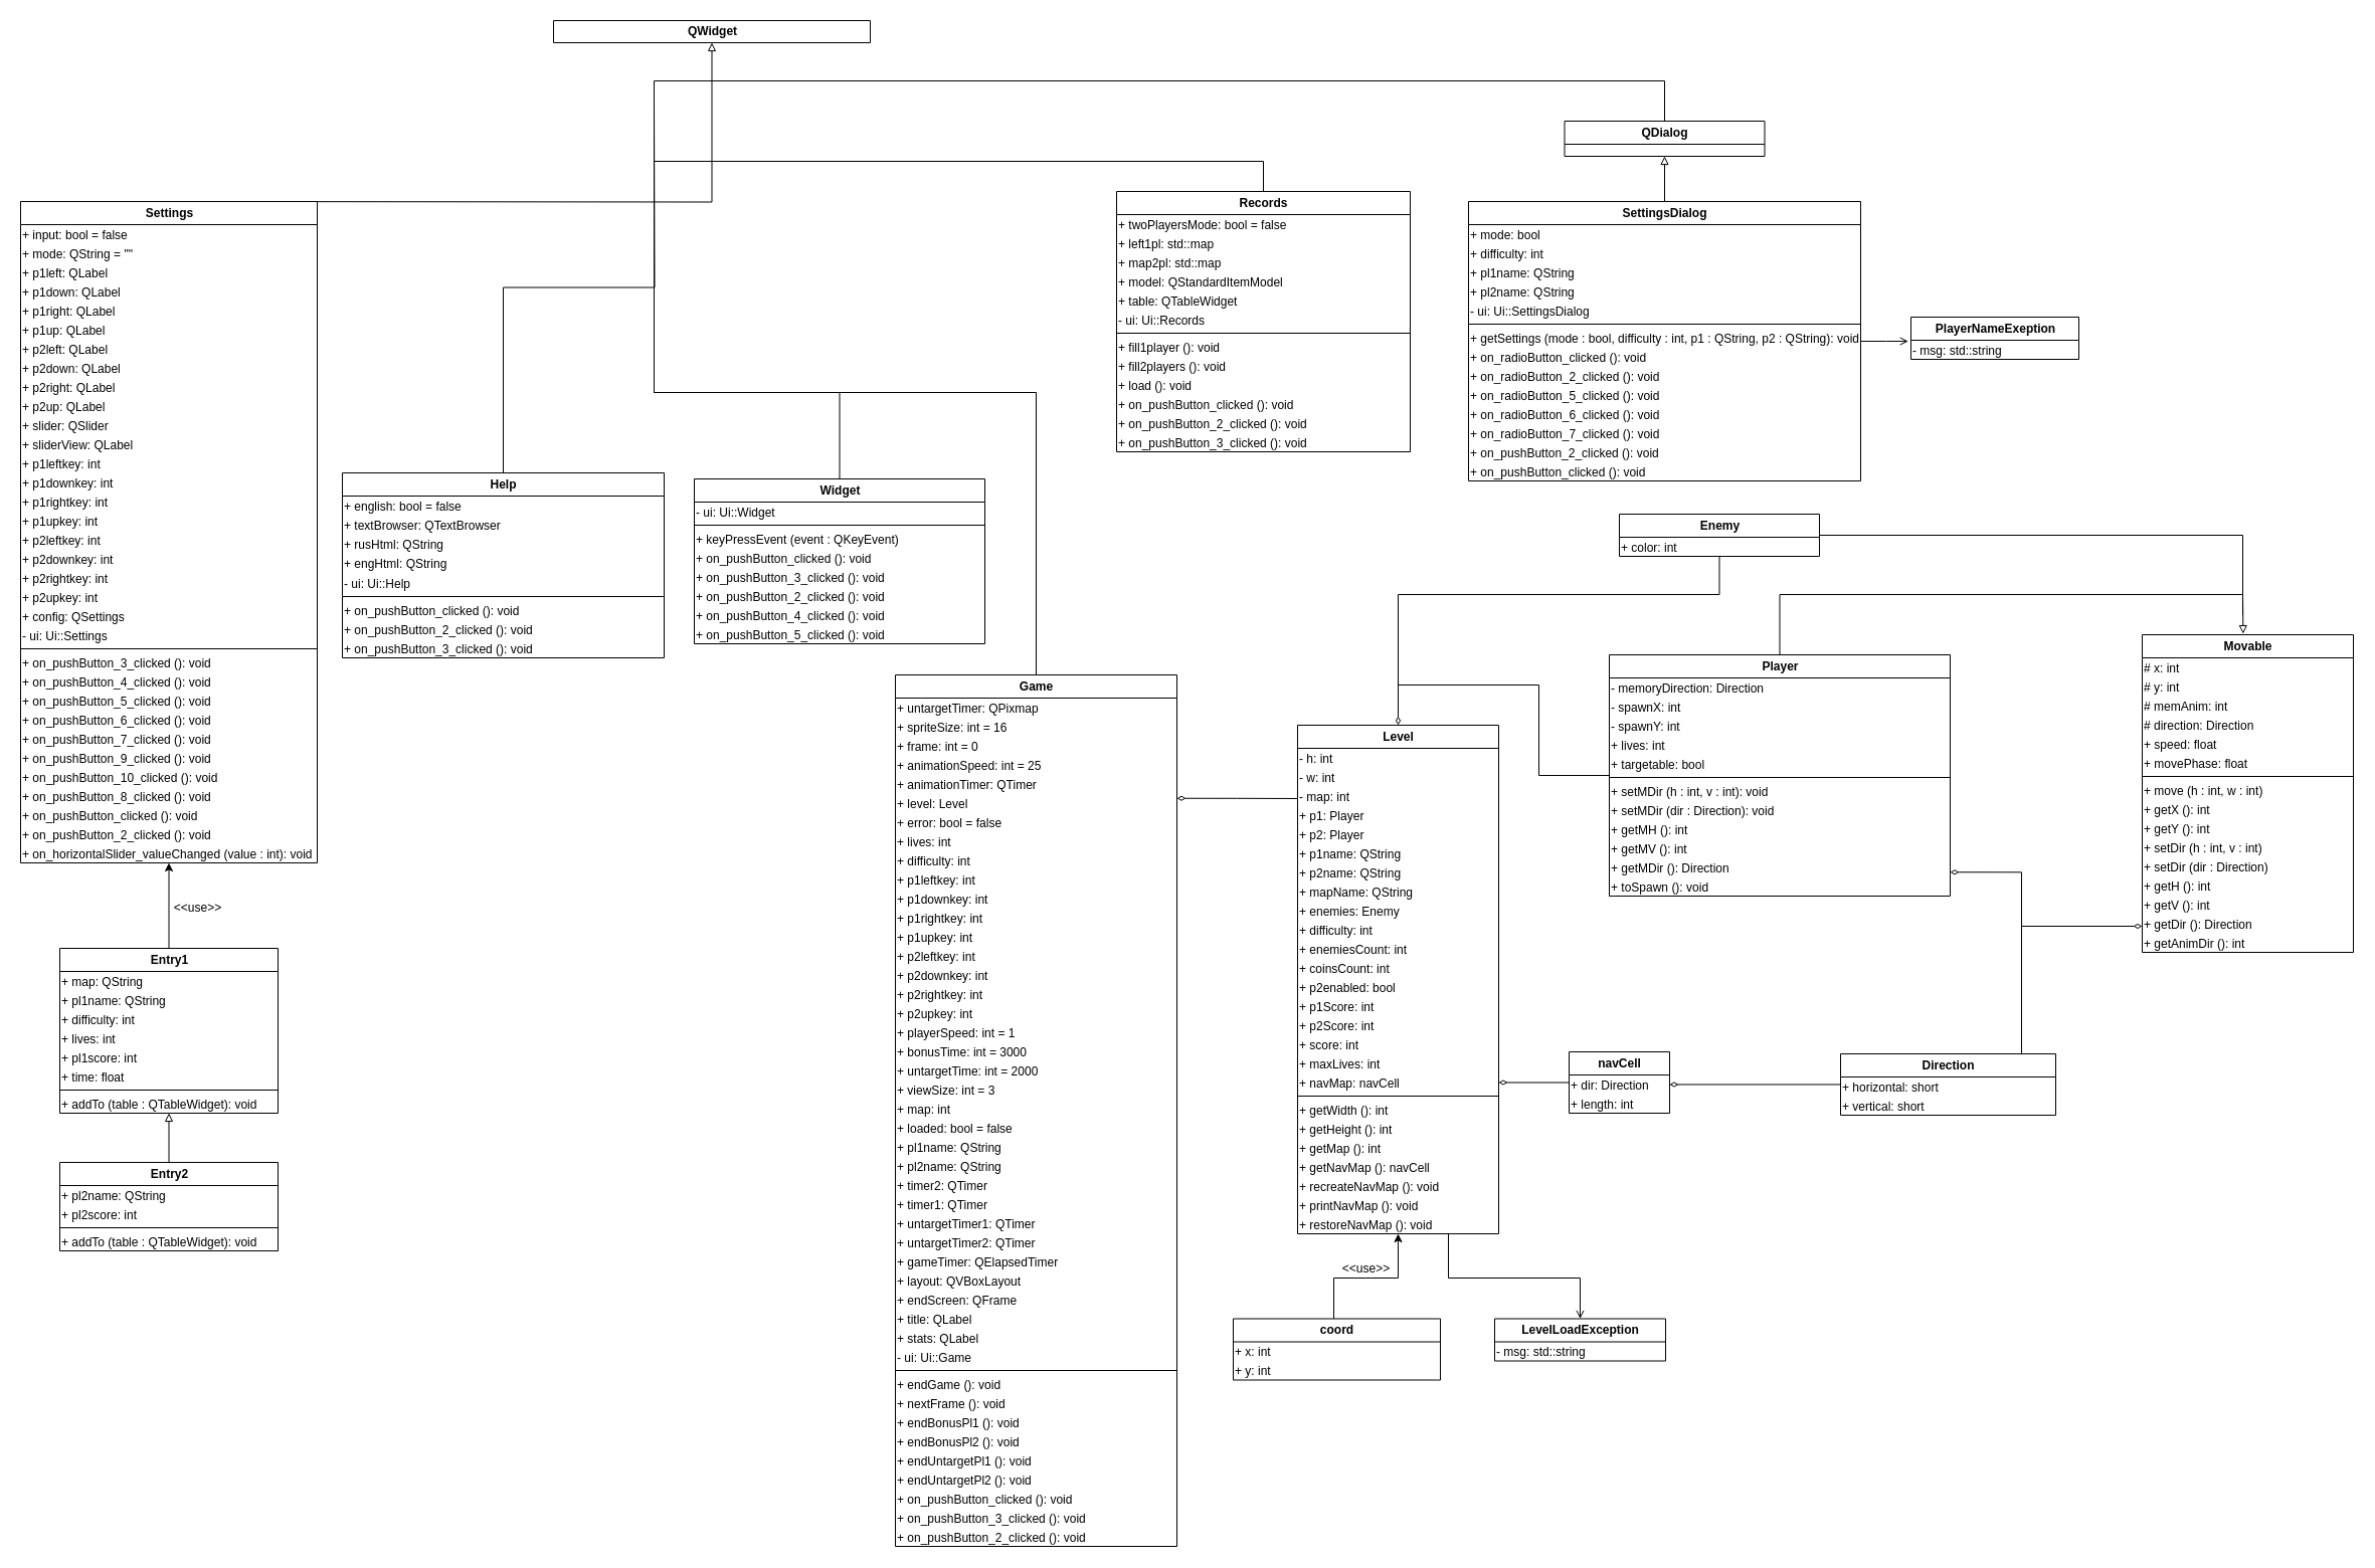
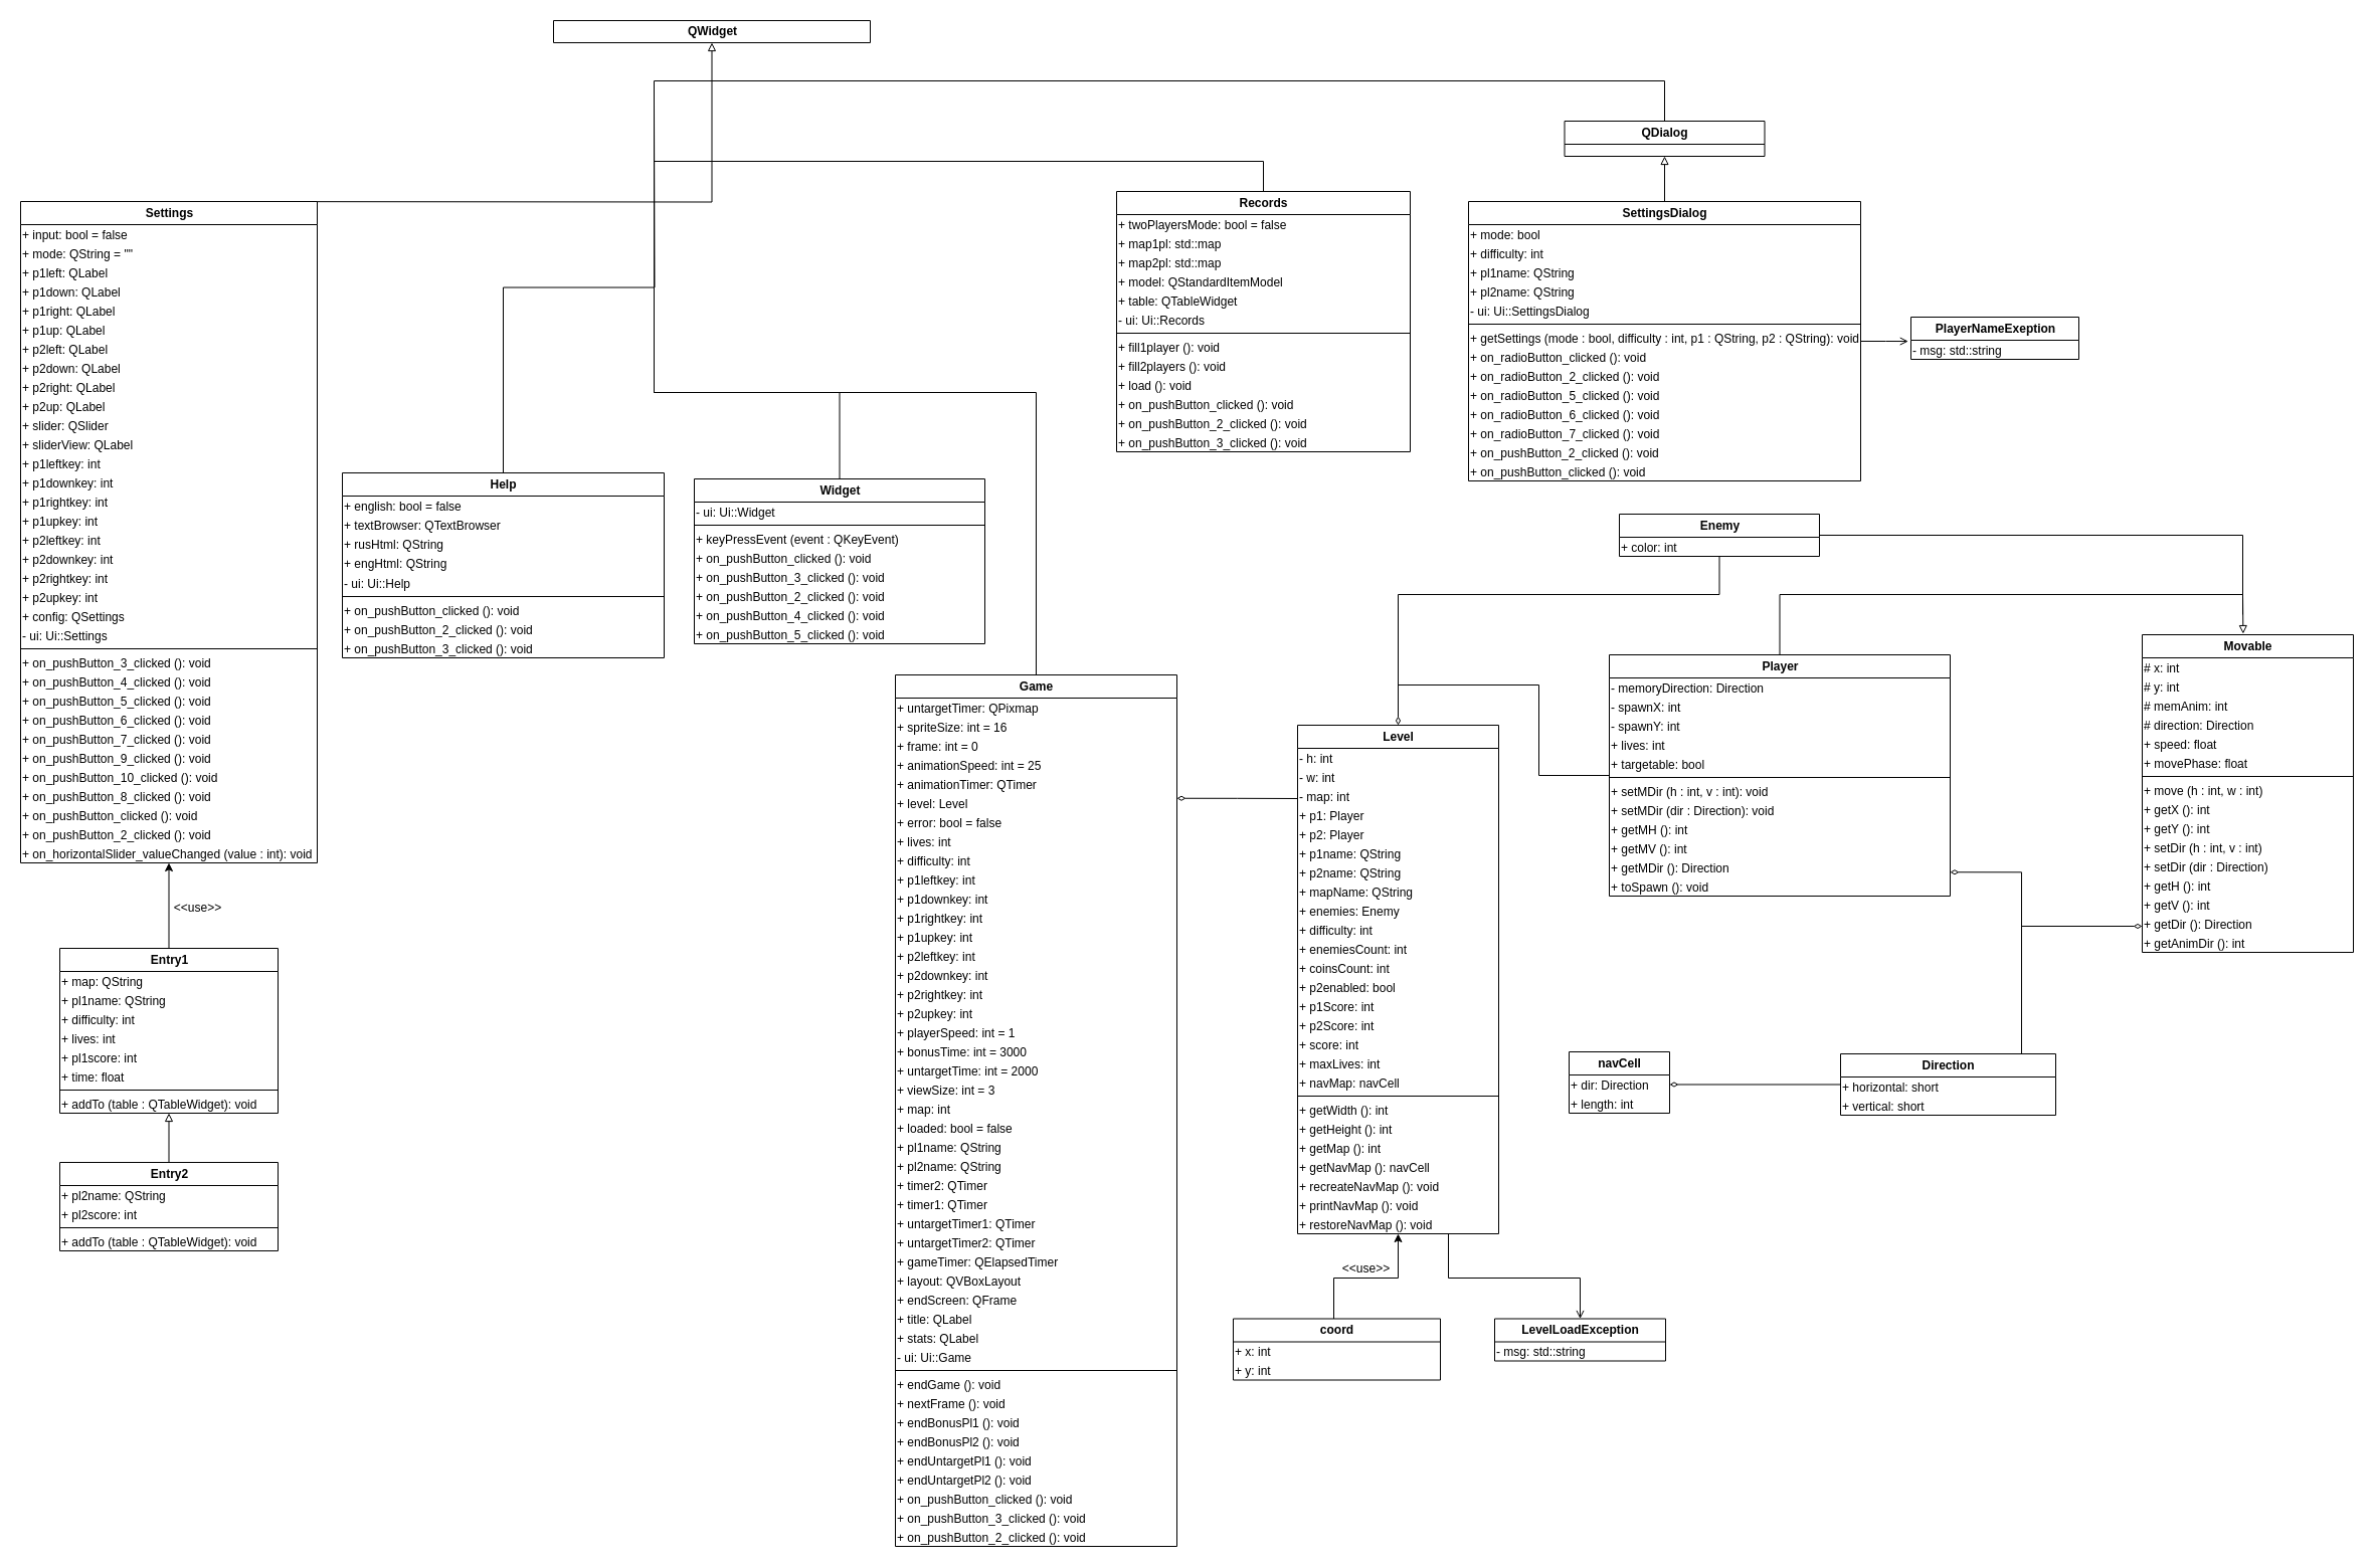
- <mxCell id="149" value="+ left1pl: std::map" style="text;portConstraint=eastwest;overflow=hidden;rotatable=0;verticalAlign=middle;strokeWidth=1;" parent="147" vertex="1"><mxGeometry y="42" width="292" height="19" as="geometry" /></mxCell>
+ <mxCell id="149" value="+ map1pl: std::map" style="text;portConstraint=eastwest;overflow=hidden;rotatable=0;verticalAlign=middle;strokeWidth=1;" parent="147" vertex="1"><mxGeometry y="42" width="292" height="19" as="geometry" /></mxCell>
- <mxCell id="235" value="" style="startArrow=diamondThin;startFill=0;endArrow=none;endFill=0;html=1;strokeWidth=1;shadow=1fillColor=#F2F2F2;exitX=1;exitY=0.5;exitDx=0;exitDy=0;verticalAlign=middle;" parent="1" source="122" target="97" edge="1"><mxGeometry x="517" y="278" width="123" height="122" as="geometry"><mxPoint x="1377" y="839" as="sourcePoint" /><mxPoint x="1419" y="718" as="targetPoint" /></mxGeometry></mxCell>
